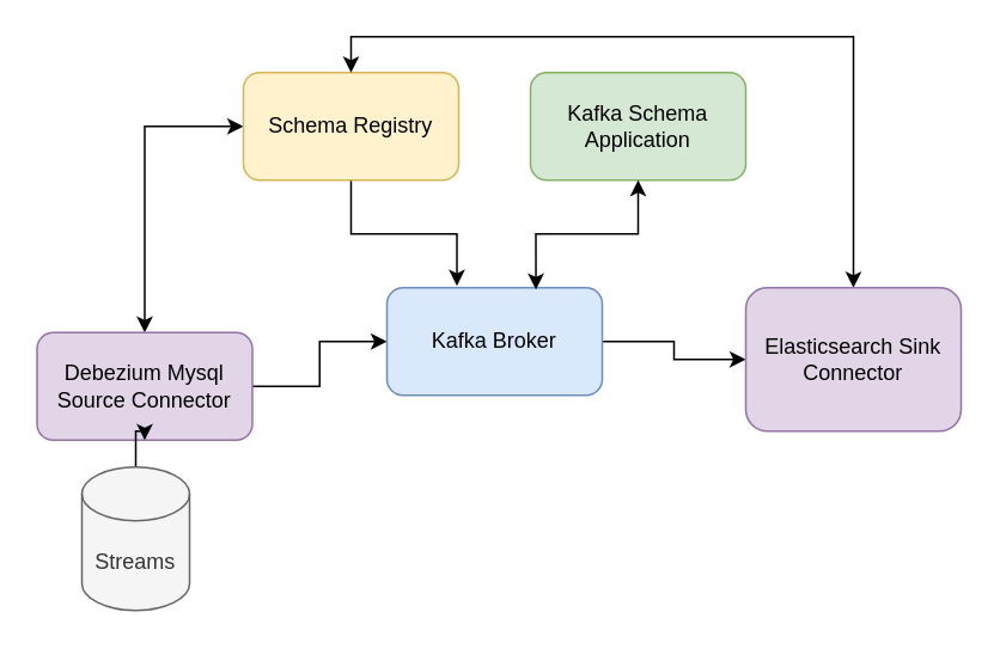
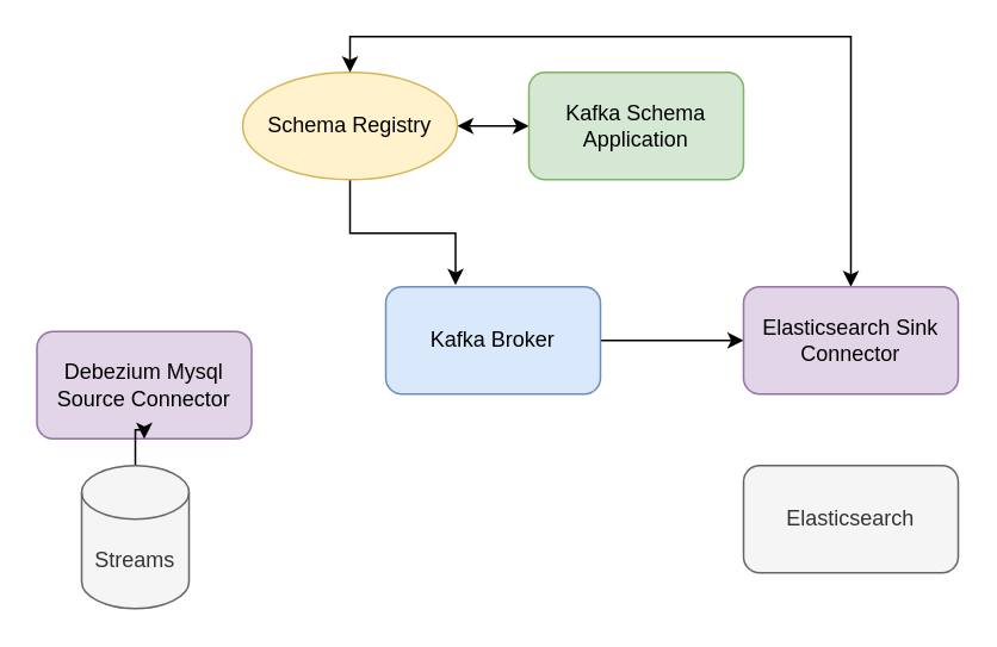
- <mxCell id="11" value="Schema Registry" style="rounded=1;whiteSpace=wrap;html=1;fillColor=#fff2cc;strokeColor=#d6b656;" vertex="1" parent="1"><mxGeometry x="135" y="40" width="120" height="60" as="geometry" /></mxCell>
+ <mxCell id="11" value="Schema Registry" style="ellipse;whiteSpace=wrap;html=1;fillColor=#fff2cc;strokeColor=#d6b656;" vertex="1" parent="1"><mxGeometry x="135" y="40" width="120" height="60" as="geometry" /></mxCell>
+ <mxCell id="9" style="edgeStyle=orthogonalEdgeStyle;rounded=0;orthogonalLoop=1;jettySize=auto;html=1;entryX=0;entryY=0.5;entryDx=0;entryDy=0;startArrow=classic;startFill=1;" edge="1" parent="1" source="11" target="12"><mxGeometry relative="1" as="geometry" /></mxCell>
- <mxCell id="3" style="edgeStyle=orthogonalEdgeStyle;rounded=0;orthogonalLoop=1;jettySize=auto;html=1;entryX=0;entryY=0.5;entryDx=0;entryDy=0;startArrow=classic;startFill=1;" edge="1" parent="1" source="4" target="11"><mxGeometry relative="1" as="geometry" /></mxCell>
- <mxCell id="16" style="edgeStyle=orthogonalEdgeStyle;rounded=0;orthogonalLoop=1;jettySize=auto;html=1;entryX=0.692;entryY=0.017;entryDx=0;entryDy=0;entryPerimeter=0;startArrow=classic;startFill=1;" edge="1" parent="1" source="12" target="8"><mxGeometry relative="1" as="geometry" /></mxCell>
- <mxCell id="14" value="Elasticsearch Sink Connector" style="rounded=1;whiteSpace=wrap;html=1;fillColor=#e1d5e7;strokeColor=#9673a6;" vertex="1" parent="1"><mxGeometry x="415" y="160" width="120" height="80" as="geometry" /></mxCell>
+ <mxCell id="14" value="Elasticsearch Sink Connector" style="rounded=1;whiteSpace=wrap;html=1;fillColor=#e1d5e7;strokeColor=#9673a6;" vertex="1" parent="1"><mxGeometry x="415" y="160" width="120" height="60" as="geometry" /></mxCell>
- <mxCell id="2" style="edgeStyle=orthogonalEdgeStyle;rounded=0;orthogonalLoop=1;jettySize=auto;html=1;entryX=0;entryY=0.5;entryDx=0;entryDy=0;" edge="1" parent="1" source="4" target="8"><mxGeometry relative="1" as="geometry" /></mxCell>
+ <mxCell id="15" value="Elasticsearch" style="rounded=1;whiteSpace=wrap;html=1;fillColor=#f5f5f5;strokeColor=#666666;fontColor=#333333;" vertex="1" parent="1"><mxGeometry x="415" y="260" width="120" height="60" as="geometry" /></mxCell>
